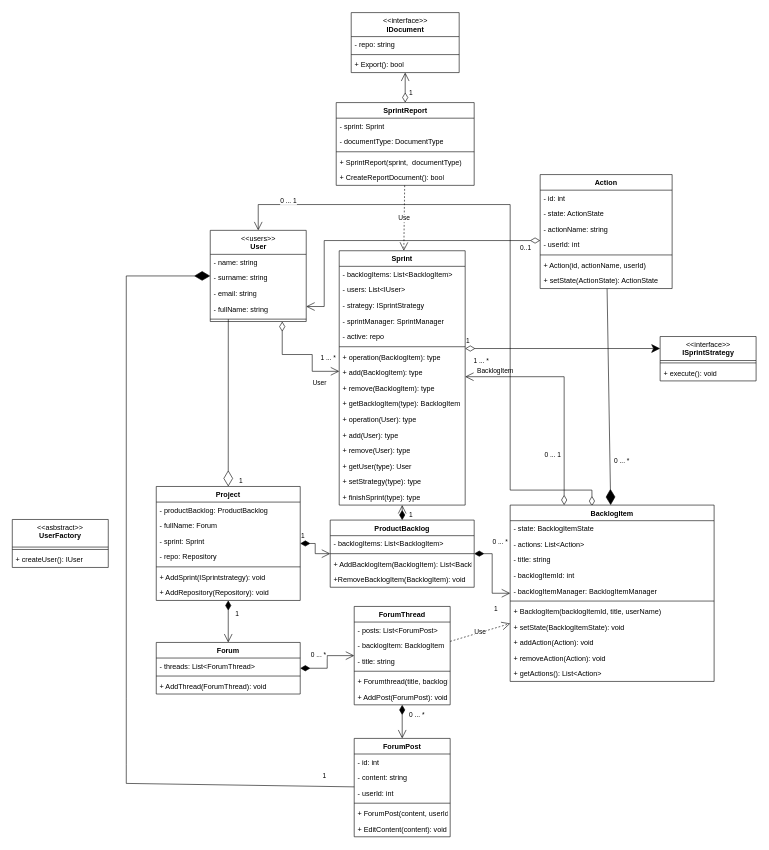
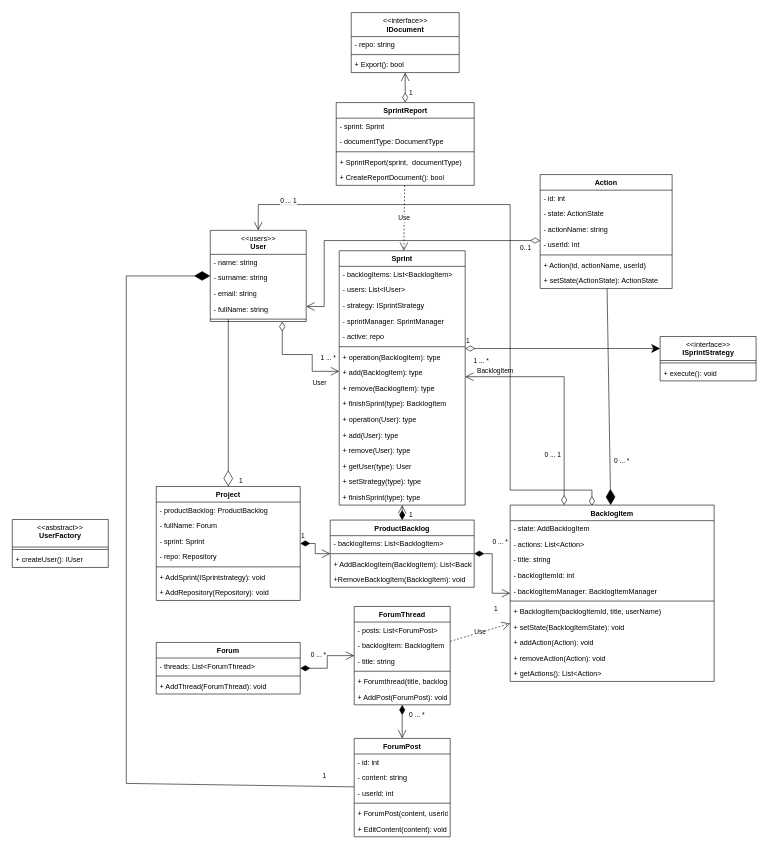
- <mxCell id="26" value="+ getBacklogItem(type): BacklogItem" style="text;strokeColor=none;fillColor=none;align=left;verticalAlign=top;spacingLeft=4;spacingRight=4;overflow=hidden;rotatable=0;points=[[0,0.5],[1,0.5]];portConstraint=eastwest;" parent="16" vertex="1"><mxGeometry y="242" width="210" height="26" as="geometry" /></mxCell>
+ <mxCell id="26" value="+ finishSprint(type): BacklogItem" style="text;strokeColor=none;fillColor=none;align=left;verticalAlign=top;spacingLeft=4;spacingRight=4;overflow=hidden;rotatable=0;points=[[0,0.5],[1,0.5]];portConstraint=eastwest;" parent="16" vertex="1"><mxGeometry y="242" width="210" height="26" as="geometry" /></mxCell>
- <mxCell id="76" value="- state: BacklogItemState" style="text;strokeColor=none;fillColor=none;align=left;verticalAlign=top;spacingLeft=4;spacingRight=4;overflow=hidden;rotatable=0;points=[[0,0.5],[1,0.5]];portConstraint=eastwest;" parent="75" vertex="1"><mxGeometry y="26" width="340" height="26" as="geometry" /></mxCell>
+ <mxCell id="76" value="- state: AddBacklogItem" style="text;strokeColor=none;fillColor=none;align=left;verticalAlign=top;spacingLeft=4;spacingRight=4;overflow=hidden;rotatable=0;points=[[0,0.5],[1,0.5]];portConstraint=eastwest;" parent="75" vertex="1"><mxGeometry y="26" width="340" height="26" as="geometry" /></mxCell>
- <mxCell id="46" value="1" style="endArrow=open;html=1;endSize=12;startArrow=diamondThin;startSize=14;startFill=1;edgeStyle=orthogonalEdgeStyle;align=left;verticalAlign=bottom;rounded=0;" parent="1" source="2" target="35" edge="1"><mxGeometry x="-0.111" y="10" relative="1" as="geometry"><mxPoint x="410" y="937" as="sourcePoint" /><mxPoint x="570" y="937" as="targetPoint" /><mxPoint as="offset" /></mxGeometry></mxCell>
